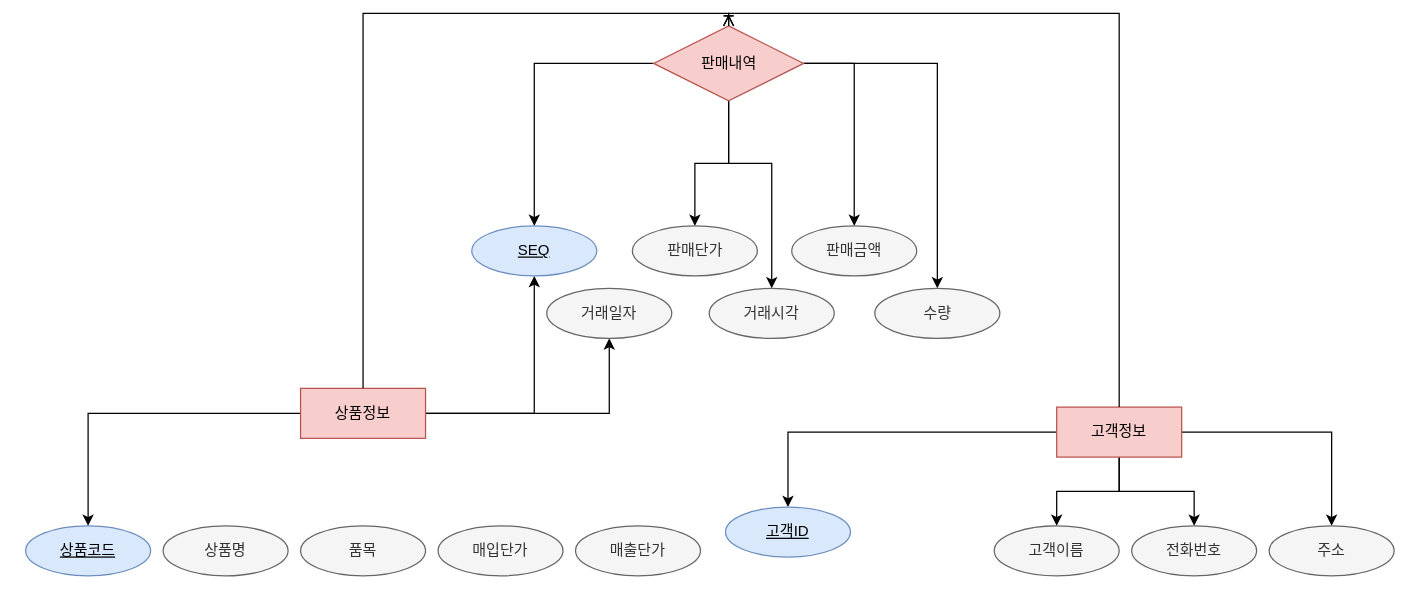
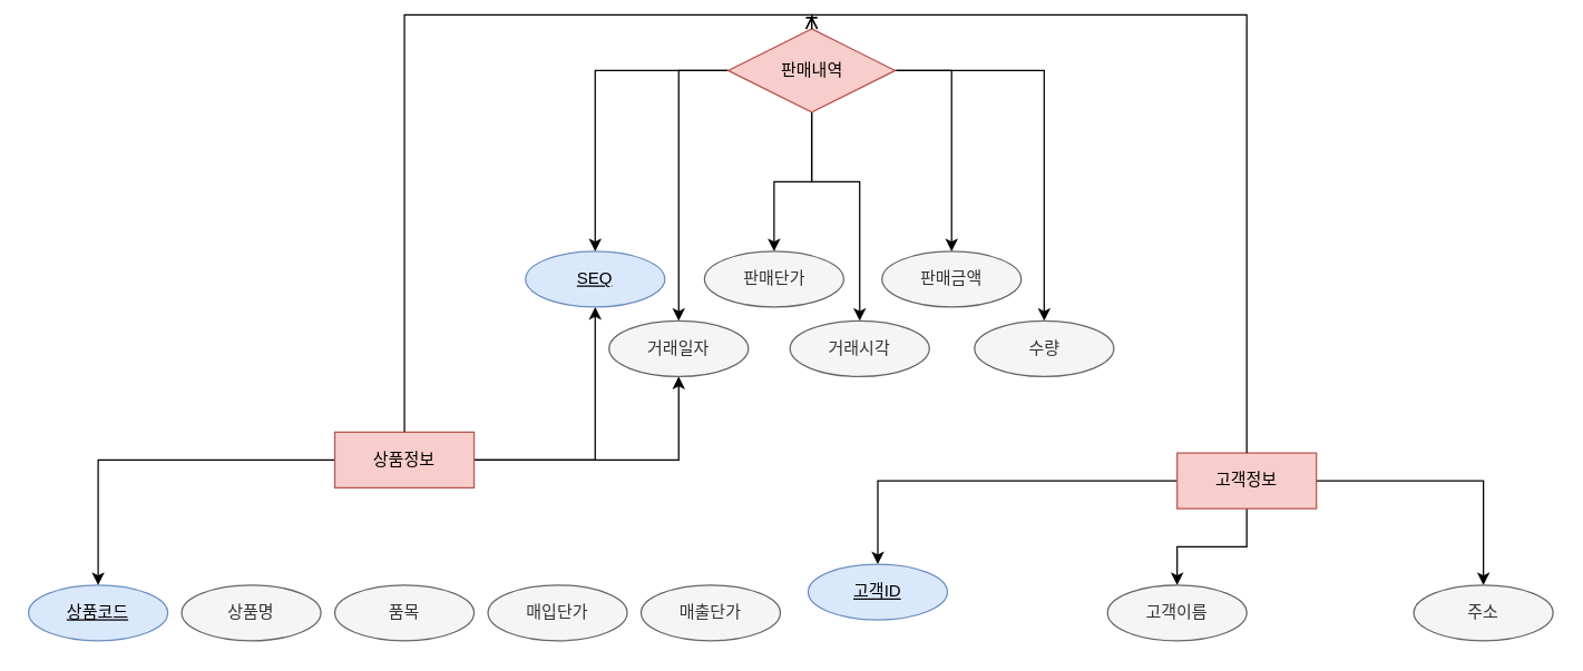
+ <mxCell id="20" style="edgeStyle=orthogonalEdgeStyle;rounded=0;orthogonalLoop=1;jettySize=auto;html=1;exitX=0;exitY=0.5;exitDx=0;exitDy=0;" parent="1" source="26" target="29" edge="1"><mxGeometry relative="1" as="geometry" /></mxCell>
- <mxCell id="13" style="edgeStyle=orthogonalEdgeStyle;rounded=0;orthogonalLoop=1;jettySize=auto;html=1;entryX=0.5;entryY=0;entryDx=0;entryDy=0;" parent="1" source="15" target="19" edge="1"><mxGeometry relative="1" as="geometry" /></mxCell>
- <mxCell id="19" value="전화번호" style="ellipse;whiteSpace=wrap;html=1;align=center;fillColor=#f5f5f5;fontColor=#333333;strokeColor=#666666;" parent="1" vertex="1"><mxGeometry x="905" y="420" width="100" height="40" as="geometry" /></mxCell>
